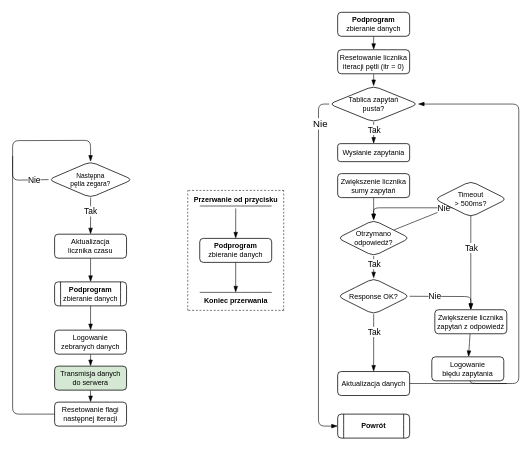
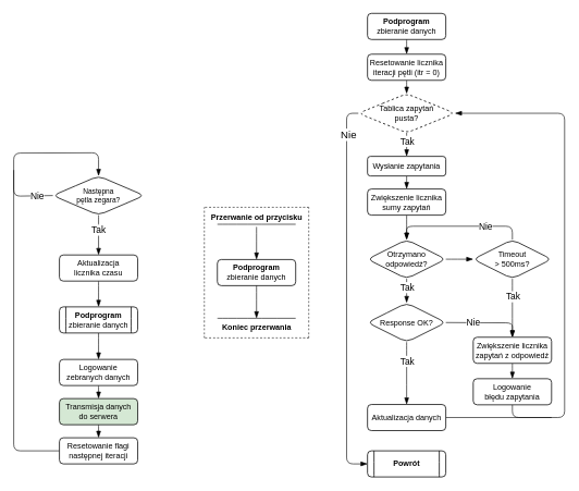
- <mxCell id="24" value="Tablica zapytań&lt;br&gt;pusta?" style="rhombus;whiteSpace=wrap;html=1;fontFamily=Arimo;fontSize=12;strokeWidth=1.25;rounded=1;" parent="1" vertex="1"><mxGeometry x="548" y="143" width="148" height="60" as="geometry" /></mxCell>
+ <mxCell id="24" value="Tablica zapytań&lt;br&gt;pusta?" style="rhombus;whiteSpace=wrap;html=1;fontFamily=Arimo;fontSize=12;strokeWidth=1.25;rounded=1;dashed=1;" parent="1" vertex="1"><mxGeometry x="548" y="143" width="148" height="60" as="geometry" /></mxCell>
+ <mxCell id="7" style="edgeStyle=none;curved=1;rounded=0;orthogonalLoop=1;jettySize=auto;html=1;fontSize=12;startSize=8;endSize=8;fontFamily=Arimo;endArrow=blockThin;endFill=1;" parent="1" source="8" target="59" edge="1"><mxGeometry relative="1" as="geometry"><mxPoint x="584" y="319" as="targetPoint" /></mxGeometry></mxCell>
- <mxCell id="37" value="Timeout&lt;br&gt;&amp;gt; 500ms?" style="rhombus;whiteSpace=wrap;html=1;fontFamily=Arimo;fontSize=12;strokeWidth=1.25;rounded=1;" parent="1" vertex="1"><mxGeometry x="724" y="301.5" width="120" height="60" as="geometry" /></mxCell>
+ <mxCell id="37" value="Timeout&lt;br&gt;&amp;gt; 500ms?" style="rhombus;whiteSpace=wrap;html=1;fontFamily=Arimo;fontSize=12;strokeWidth=1.25;rounded=1;" parent="1" vertex="1"><mxGeometry x="724" y="366.5" width="120" height="60" as="geometry" /></mxCell>
- <mxCell id="57" value="Logowanie&lt;br&gt;błędu zapytania" style="rounded=1;whiteSpace=wrap;html=1;fontSize=12;glass=0;strokeWidth=1.25;shadow=0;fontFamily=Arimo;container=0;" parent="1" vertex="1"><mxGeometry x="719" y="594.5" width="120" height="40" as="geometry" /></mxCell>
+ <mxCell id="57" value="Logowanie&lt;br&gt;błędu zapytania" style="rounded=1;whiteSpace=wrap;html=1;fontSize=12;glass=0;strokeWidth=1.25;shadow=0;fontFamily=Arimo;container=0;" parent="1" vertex="1"><mxGeometry x="724" y="579.5" width="120" height="40" as="geometry" /></mxCell>
